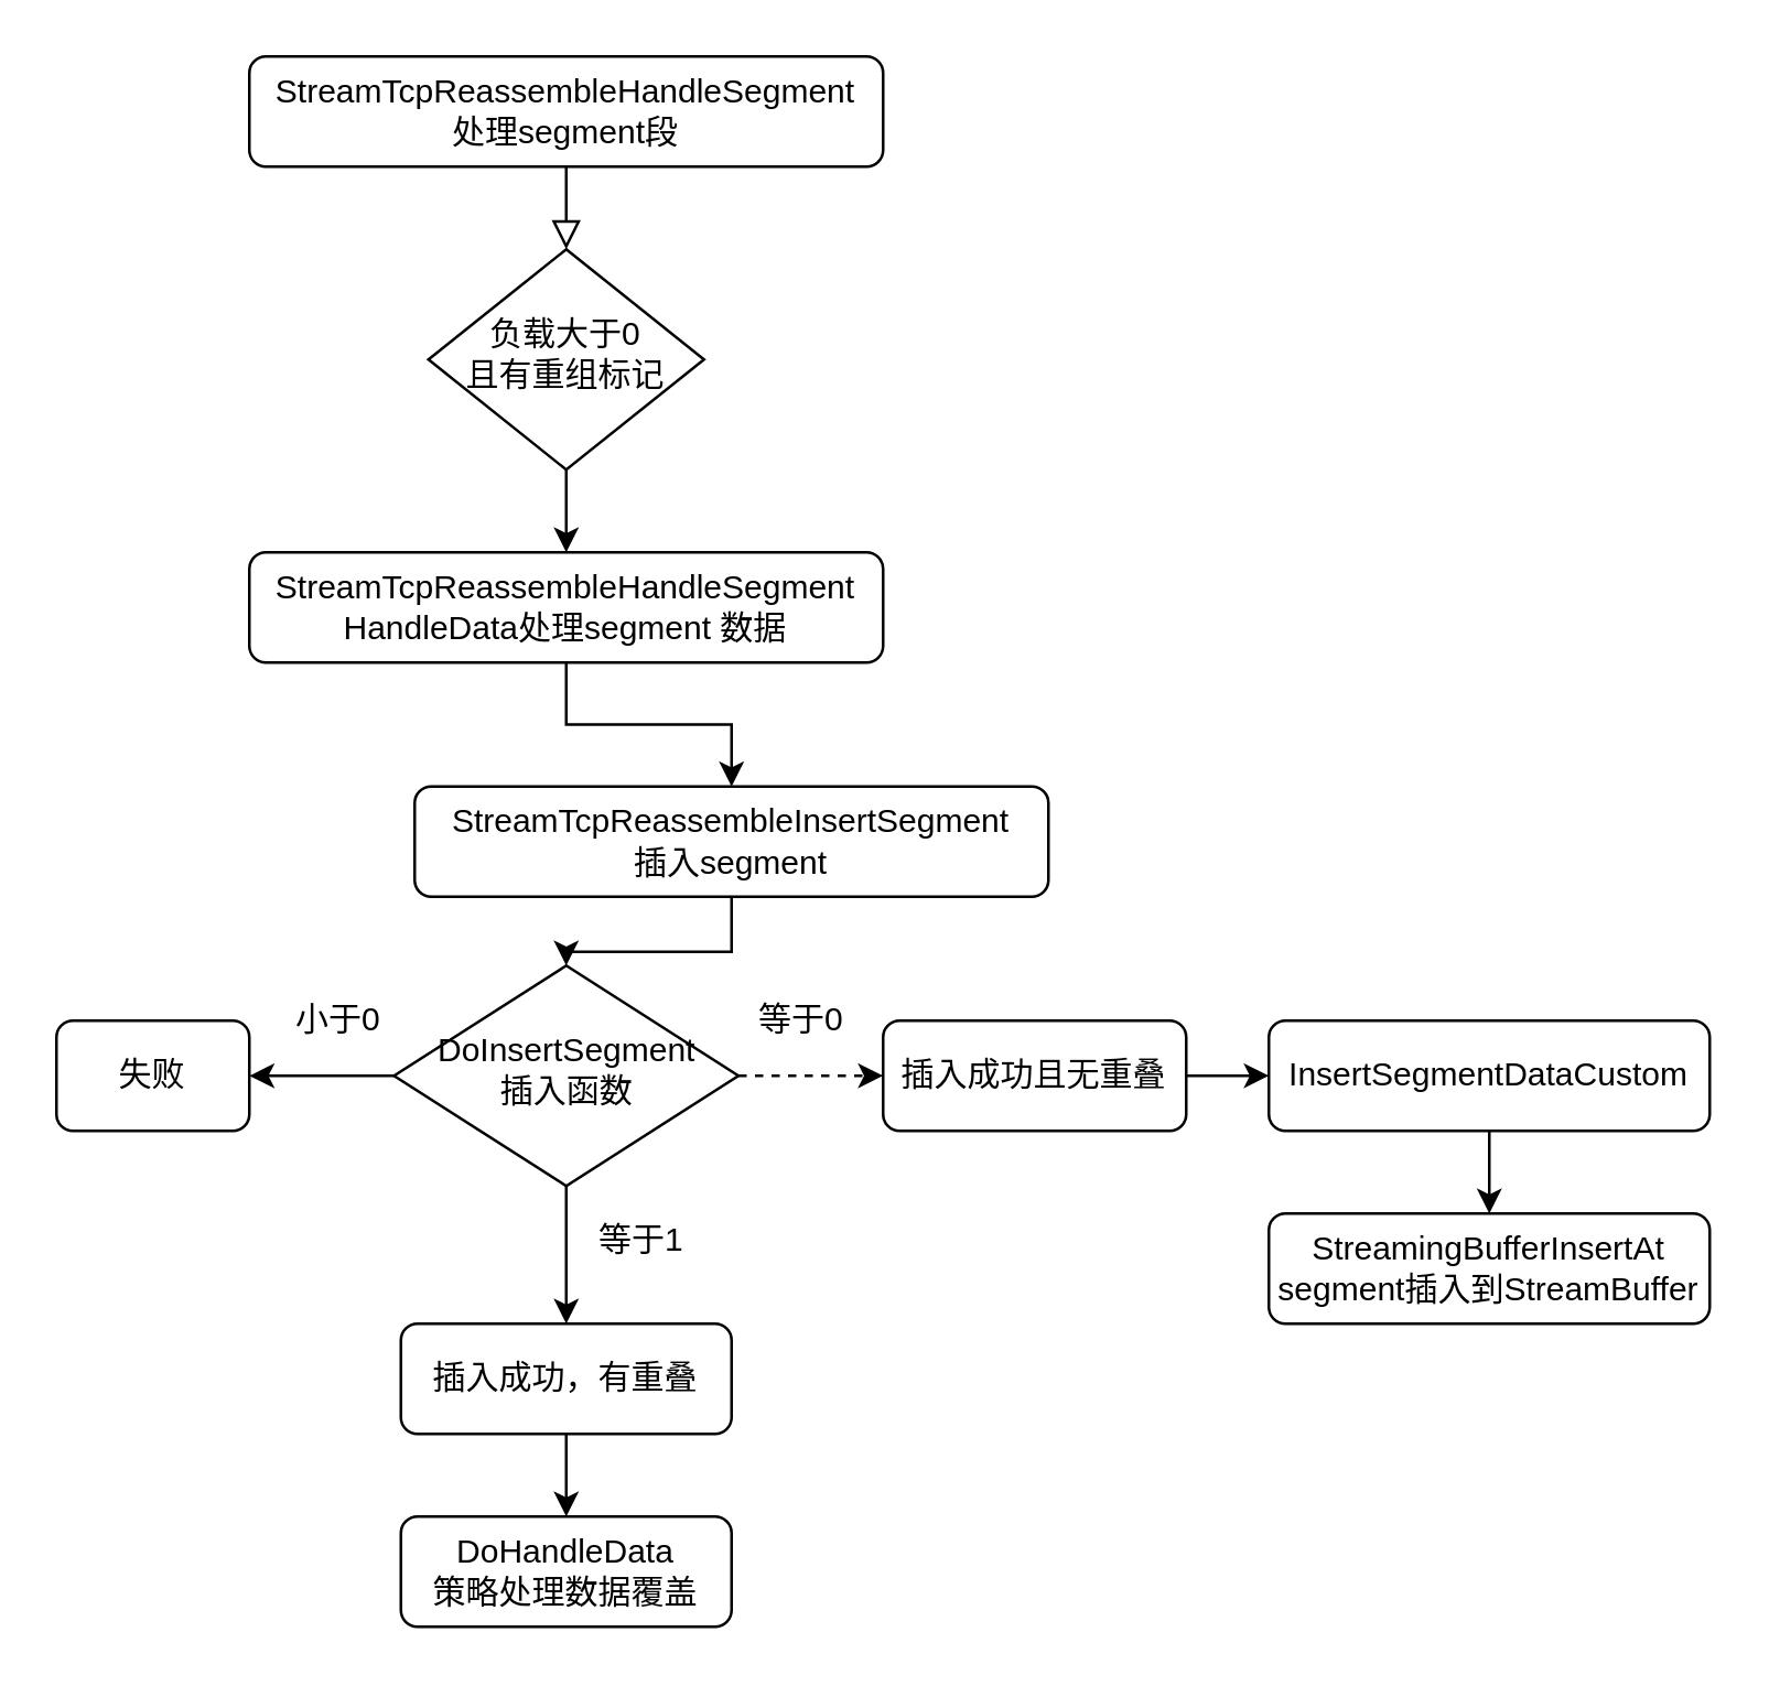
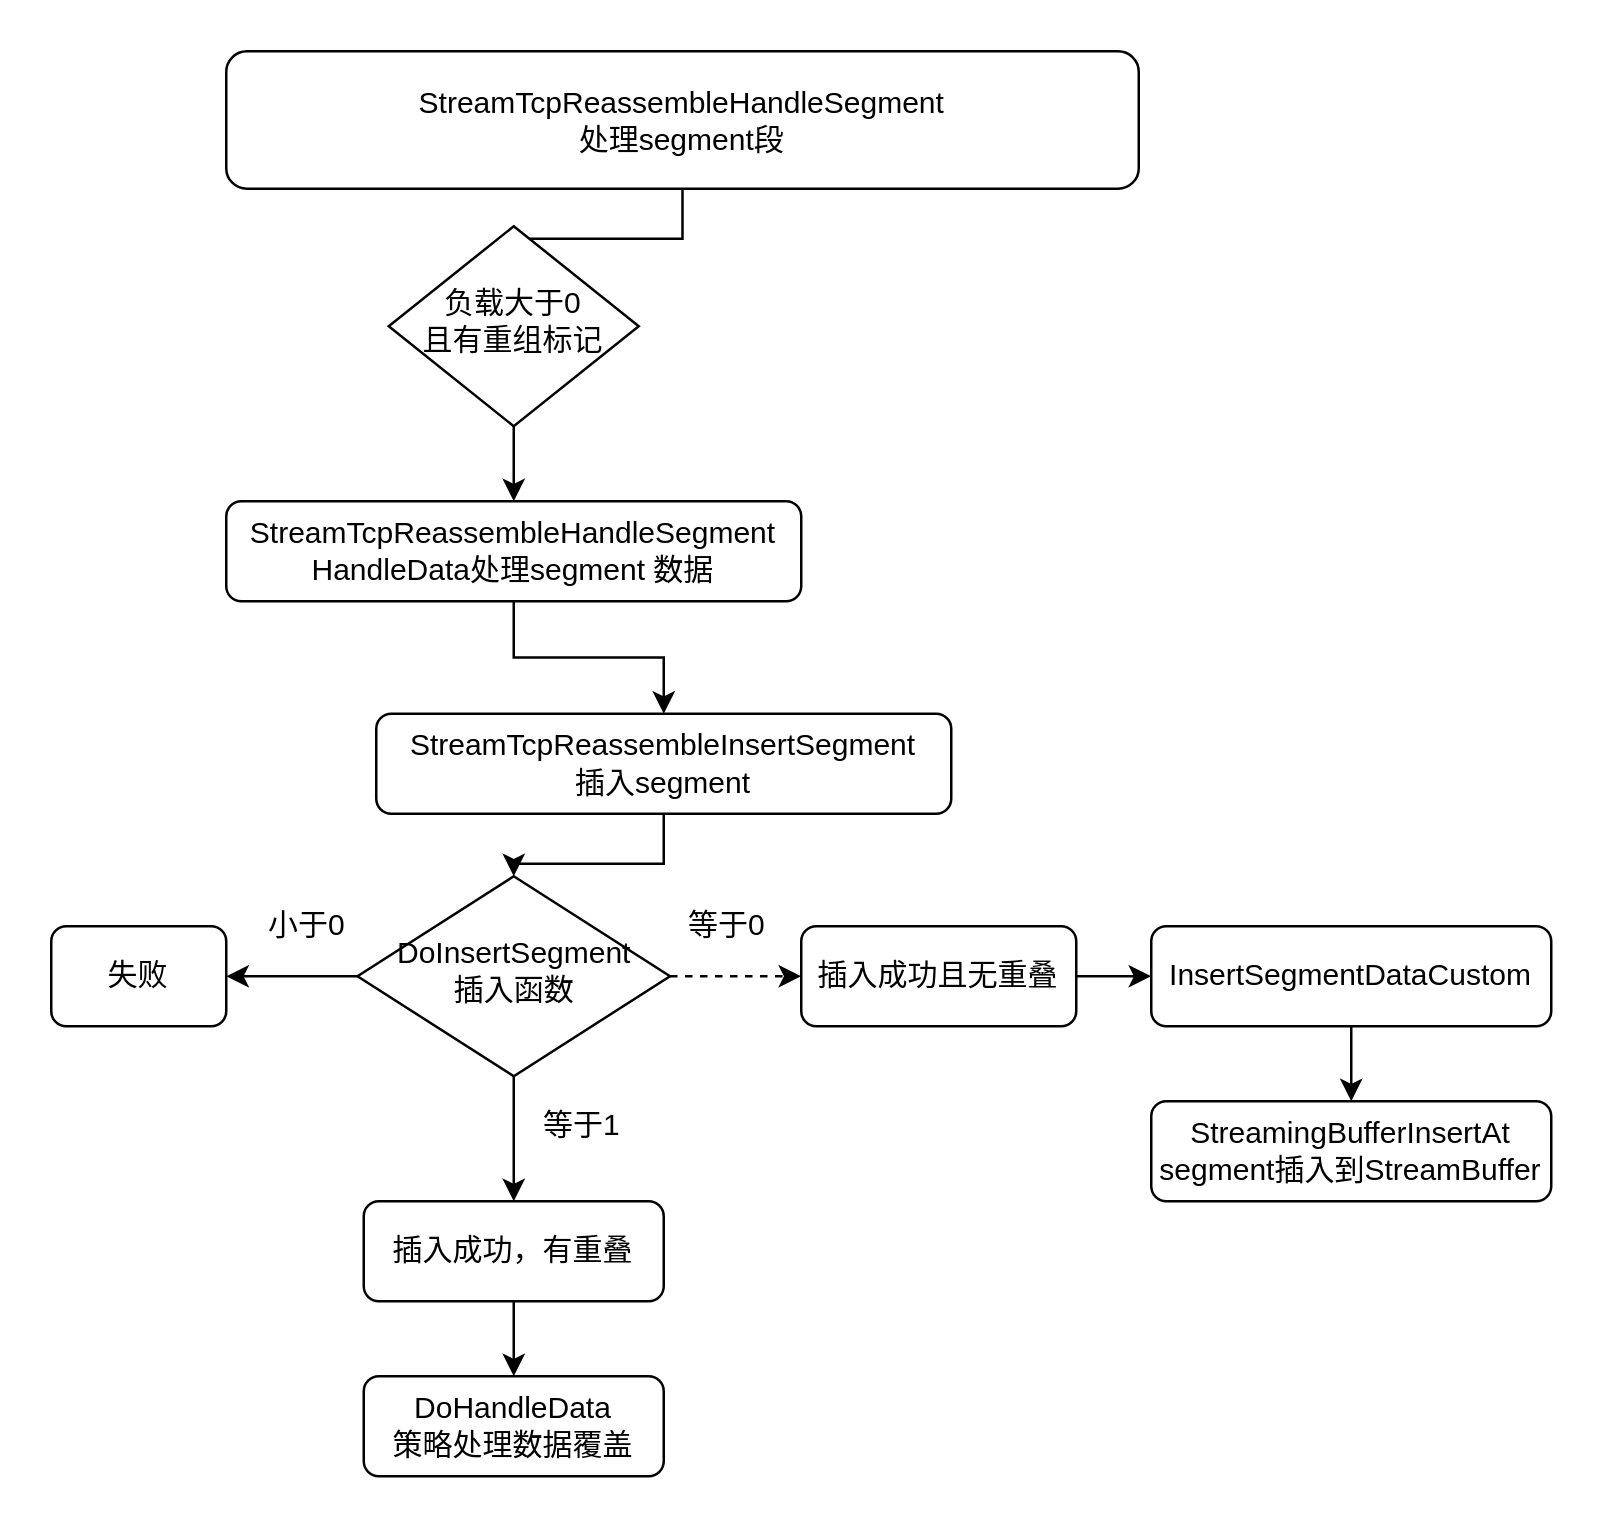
- <mxCell id="3" value="StreamTcpReassembleHandleSegment&lt;br&gt;处理segment段" style="rounded=1;whiteSpace=wrap;html=1;fontSize=12;glass=0;strokeWidth=1;shadow=0;" parent="1" vertex="1"><mxGeometry x="90" y="20" width="230" height="40" as="geometry" /></mxCell>
+ <mxCell id="3" value="StreamTcpReassembleHandleSegment&lt;br&gt;处理segment段" style="rounded=1;whiteSpace=wrap;html=1;fontSize=12;glass=0;strokeWidth=1;shadow=0;" parent="1" vertex="1"><mxGeometry x="90" y="20" width="365" height="55" as="geometry" /></mxCell>
